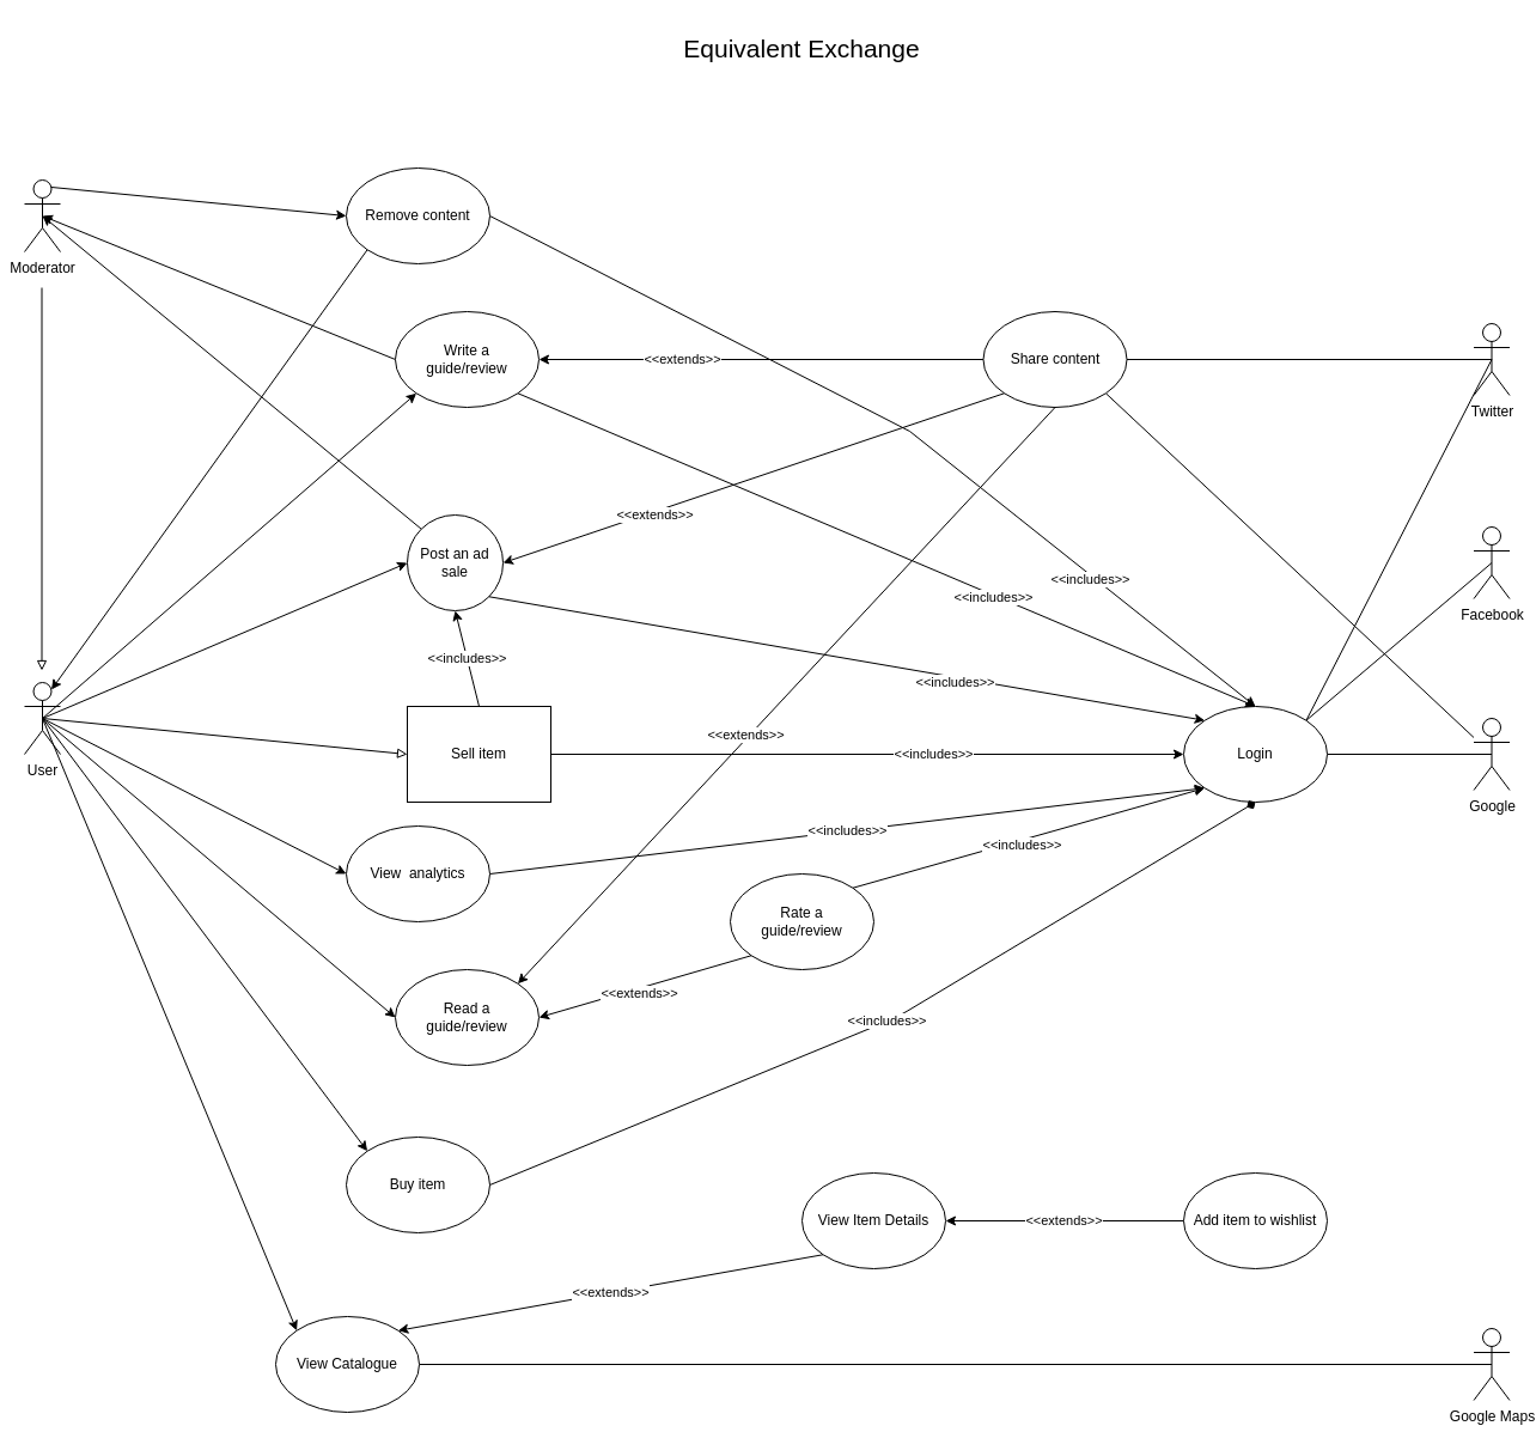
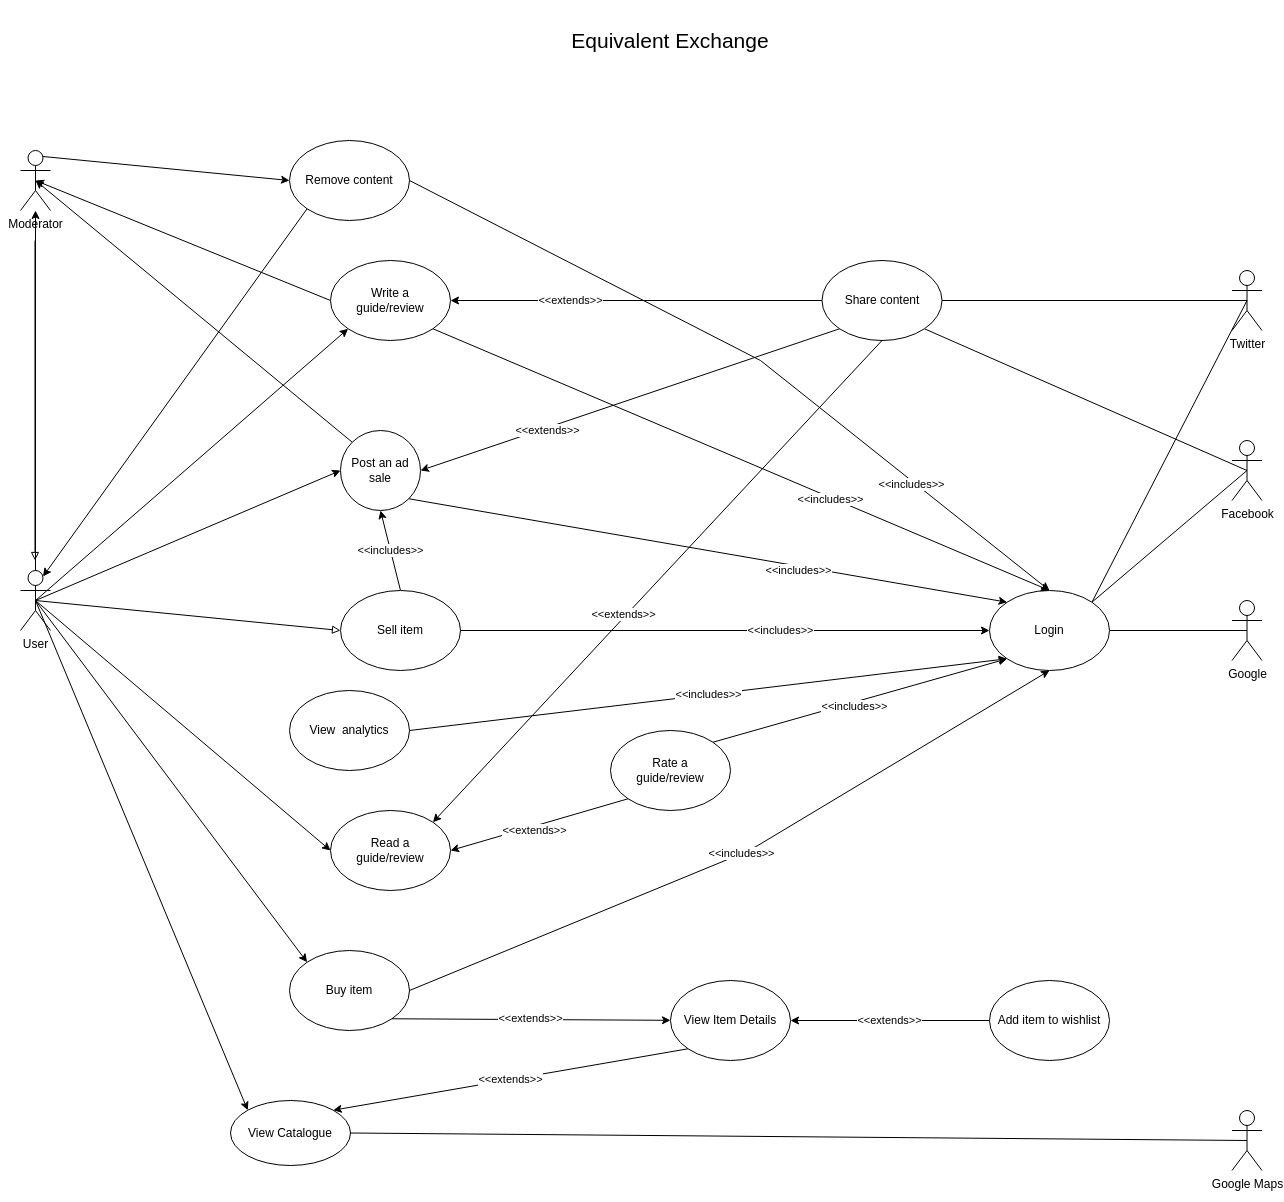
- <mxCell id="31" style="rounded=0;orthogonalLoop=1;jettySize=auto;html=1;exitX=1;exitY=1;exitDx=0;exitDy=0;startArrow=none;startFill=0;endArrow=none;endFill=0;fillColor=#d5e8d4;" parent="1" source="34" target="39" edge="1"><mxGeometry relative="1" as="geometry" /></mxCell>
+ <mxCell id="31" style="rounded=0;orthogonalLoop=1;jettySize=auto;html=1;exitX=1;exitY=1;exitDx=0;exitDy=0;entryX=0.5;entryY=0.5;entryDx=0;entryDy=0;entryPerimeter=0;startArrow=none;startFill=0;endArrow=none;endFill=0;fillColor=#d5e8d4;" parent="1" source="34" target="4" edge="1"><mxGeometry relative="1" as="geometry" /></mxCell>
- <mxCell id="41" value="Sell item" style="whiteSpace=wrap;html=1;fillColor=#FFFFFF;rounded=0;" parent="1" vertex="1"><mxGeometry x="340" y="590" width="120" height="80" as="geometry" /></mxCell>
+ <mxCell id="41" value="Sell item" style="ellipse;whiteSpace=wrap;html=1;fillColor=#FFFFFF;" parent="1" vertex="1"><mxGeometry x="340" y="590" width="120" height="80" as="geometry" /></mxCell>
- <mxCell id="3" style="edgeStyle=none;rounded=0;orthogonalLoop=1;jettySize=auto;html=1;exitX=0.5;exitY=0.5;exitDx=0;exitDy=0;exitPerimeter=0;entryX=0;entryY=0.5;entryDx=0;entryDy=0;endArrow=classic;endFill=1;" edge="1" parent="1" source="57" target="54"><mxGeometry relative="1" as="geometry" /></mxCell>
+ <mxCell id="3" style="edgeStyle=none;rounded=0;orthogonalLoop=1;jettySize=auto;html=1;exitX=0.5;exitY=0.5;exitDx=0;exitDy=0;exitPerimeter=0;endArrow=classic;endFill=1;" edge="1" parent="1" source="57" target="52"><mxGeometry relative="1" as="geometry" /></mxCell>
- <mxCell id="23" value="&amp;lt;&amp;lt;includes&amp;gt;&amp;gt;" style="endArrow=diamond;html=1;exitX=1;exitY=0.5;exitDx=0;exitDy=0;endFill=1;startArrow=none;startFill=0;entryX=0.5;entryY=1;entryDx=0;entryDy=0;fillColor=#d5e8d4;" parent="1" source="8" target="15" edge="1"><mxGeometry width="50" height="50" relative="1" as="geometry"><mxPoint x="1139" y="1110" as="sourcePoint" /><mxPoint x="1414" y="1080" as="targetPoint" /><Array as="points"><mxPoint x="749" y="850" /></Array></mxGeometry></mxCell>
+ <mxCell id="23" value="&amp;lt;&amp;lt;includes&amp;gt;&amp;gt;" style="endArrow=classic;html=1;exitX=1;exitY=0.5;exitDx=0;exitDy=0;endFill=1;startArrow=none;startFill=0;entryX=0.5;entryY=1;entryDx=0;entryDy=0;fillColor=#d5e8d4;" parent="1" source="8" target="15" edge="1"><mxGeometry width="50" height="50" relative="1" as="geometry"><mxPoint x="1139" y="1110" as="sourcePoint" /><mxPoint x="1414" y="1080" as="targetPoint" /><Array as="points"><mxPoint x="749" y="850" /></Array></mxGeometry></mxCell>
+ <mxCell id="21" value="&amp;lt;&amp;lt;extends&amp;gt;&amp;gt;" style="endArrow=none;html=1;startArrow=classic;startFill=1;endFill=0;entryX=1;entryY=1;entryDx=0;entryDy=0;fillColor=#d5e8d4;" parent="1" source="44" target="8" edge="1"><mxGeometry x="0.008" y="-1" width="50" height="50" relative="1" as="geometry"><mxPoint x="1139" y="1030" as="sourcePoint" /><mxPoint x="894" y="1050" as="targetPoint" /><mxPoint as="offset" /></mxGeometry></mxCell>
- <mxCell id="46" value="View Catalogue" style="ellipse;whiteSpace=wrap;html=1;" parent="1" vertex="1"><mxGeometry x="230" y="1100" width="120" height="80" as="geometry" /></mxCell>
+ <mxCell id="46" value="View Catalogue" style="ellipse;whiteSpace=wrap;html=1;" parent="1" vertex="1"><mxGeometry x="230" y="1100" width="120" height="65" as="geometry" /></mxCell>
